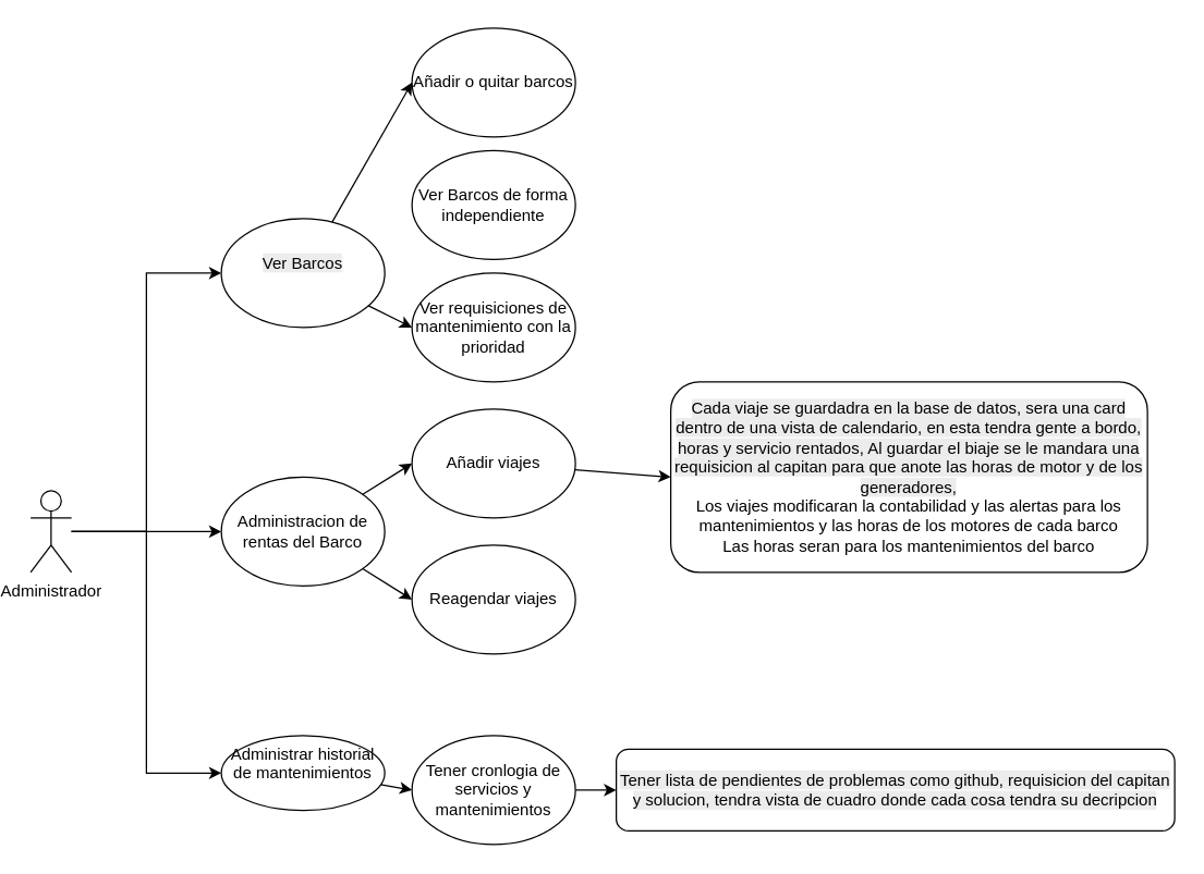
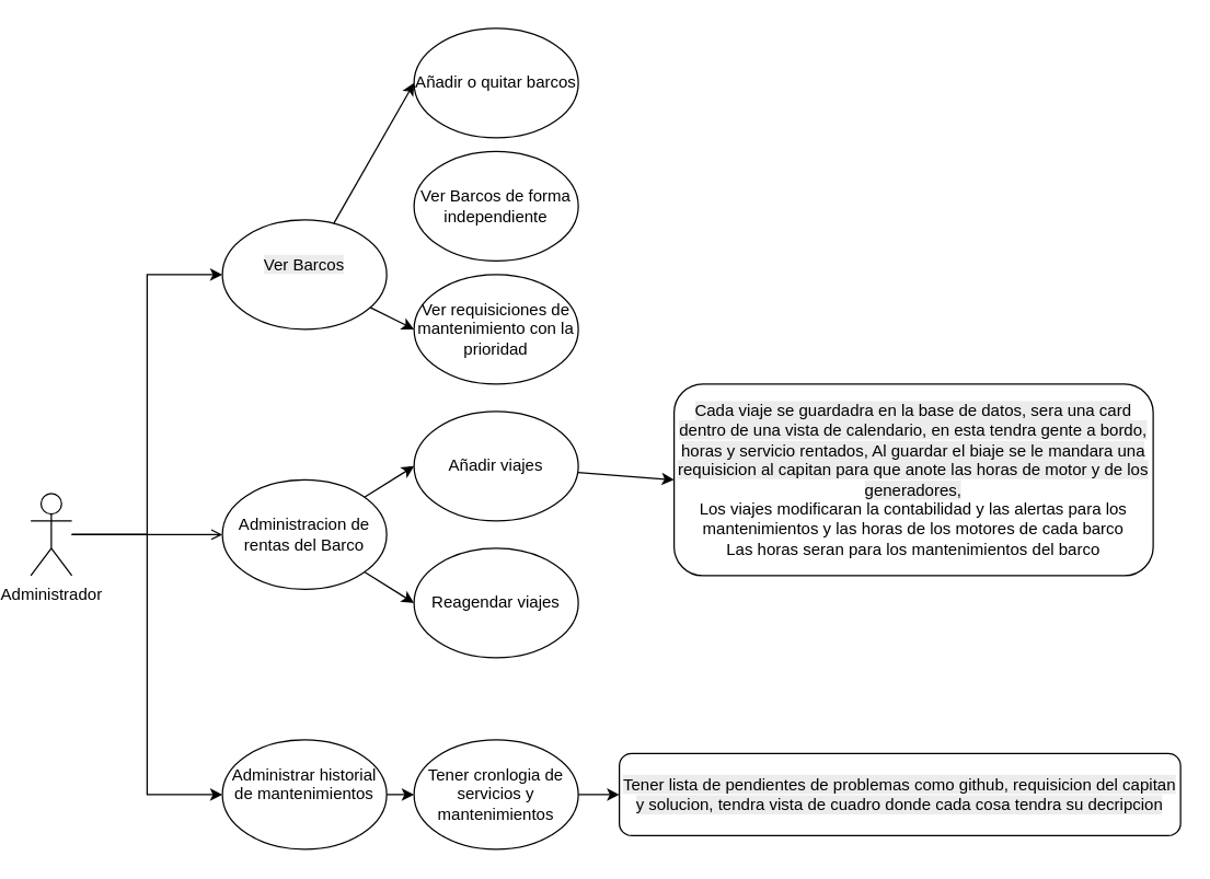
- <mxCell id="3" style="edgeStyle=orthogonalEdgeStyle;rounded=0;orthogonalLoop=1;jettySize=auto;html=1;entryX=0;entryY=0.5;entryDx=0;entryDy=0;" edge="1" parent="1" source="5" target="9"><mxGeometry relative="1" as="geometry" /></mxCell>
+ <mxCell id="3" style="edgeStyle=orthogonalEdgeStyle;rounded=0;orthogonalLoop=1;jettySize=auto;html=1;entryX=0;entryY=0.5;entryDx=0;entryDy=0;endArrow=open;" edge="1" parent="1" source="5" target="9"><mxGeometry relative="1" as="geometry" /></mxCell>
- <mxCell id="20" value="Administrar historial de mantenimientos&lt;div&gt;&lt;br&gt;&lt;/div&gt;" style="ellipse;whiteSpace=wrap;html=1;" vertex="1" parent="1"><mxGeometry x="160" y="540" width="120" height="55" as="geometry" /></mxCell>
+ <mxCell id="20" value="Administrar historial de mantenimientos&lt;div&gt;&lt;br&gt;&lt;/div&gt;" style="ellipse;whiteSpace=wrap;html=1;" vertex="1" parent="1"><mxGeometry x="160" y="540" width="120" height="80" as="geometry" /></mxCell>
